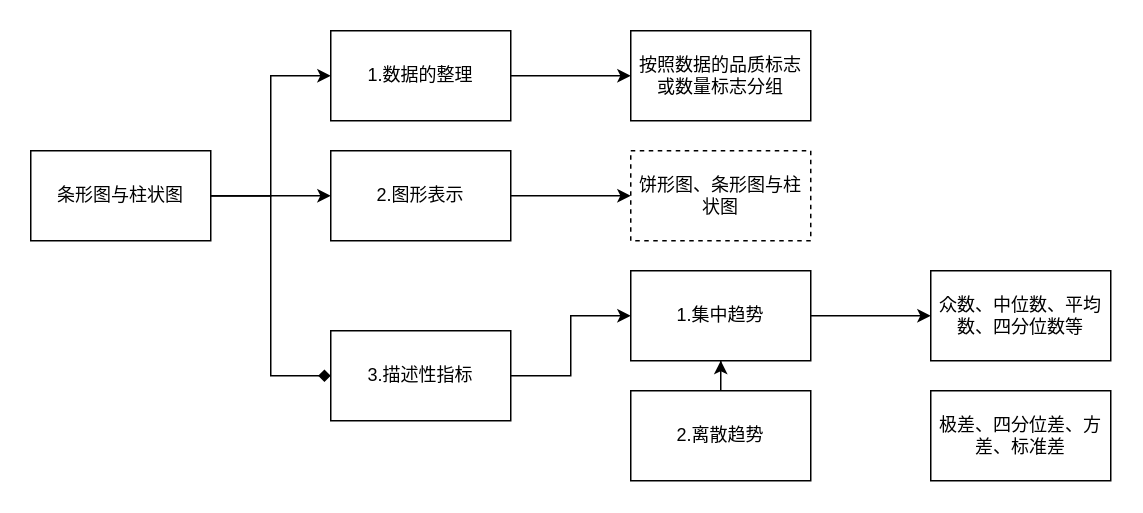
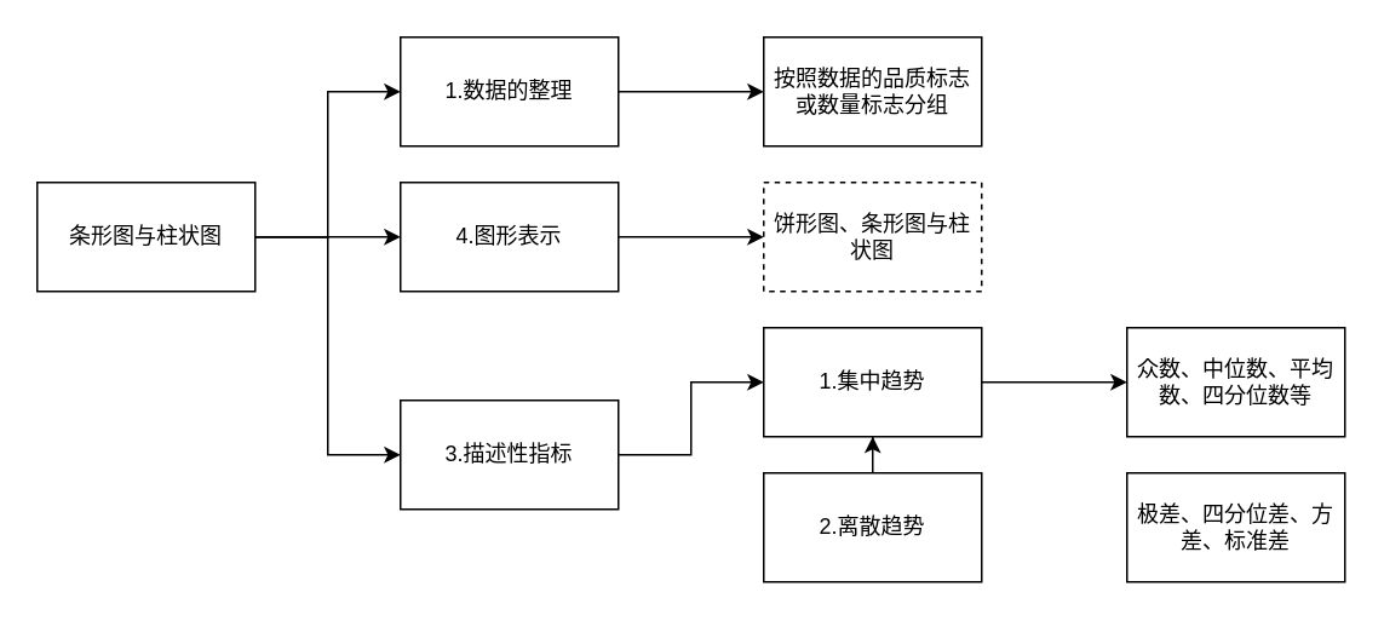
- <mxCell id="7" value="2.图形表示" style="rounded=0;whiteSpace=wrap;html=1;" vertex="1" parent="1"><mxGeometry x="220" y="100" width="120" height="60" as="geometry" /></mxCell>
+ <mxCell id="7" value="4.图形表示" style="rounded=0;whiteSpace=wrap;html=1;" vertex="1" parent="1"><mxGeometry x="220" y="100" width="120" height="60" as="geometry" /></mxCell>
- <mxCell id="4" style="edgeStyle=orthogonalEdgeStyle;rounded=0;orthogonalLoop=1;jettySize=auto;html=1;entryX=0;entryY=0.5;entryDx=0;entryDy=0;endArrow=diamond;" edge="1" parent="1" source="5" target="11"><mxGeometry relative="1" as="geometry" /></mxCell>
+ <mxCell id="4" style="edgeStyle=orthogonalEdgeStyle;rounded=0;orthogonalLoop=1;jettySize=auto;html=1;entryX=0;entryY=0.5;entryDx=0;entryDy=0;" edge="1" parent="1" source="5" target="11"><mxGeometry relative="1" as="geometry" /></mxCell>
